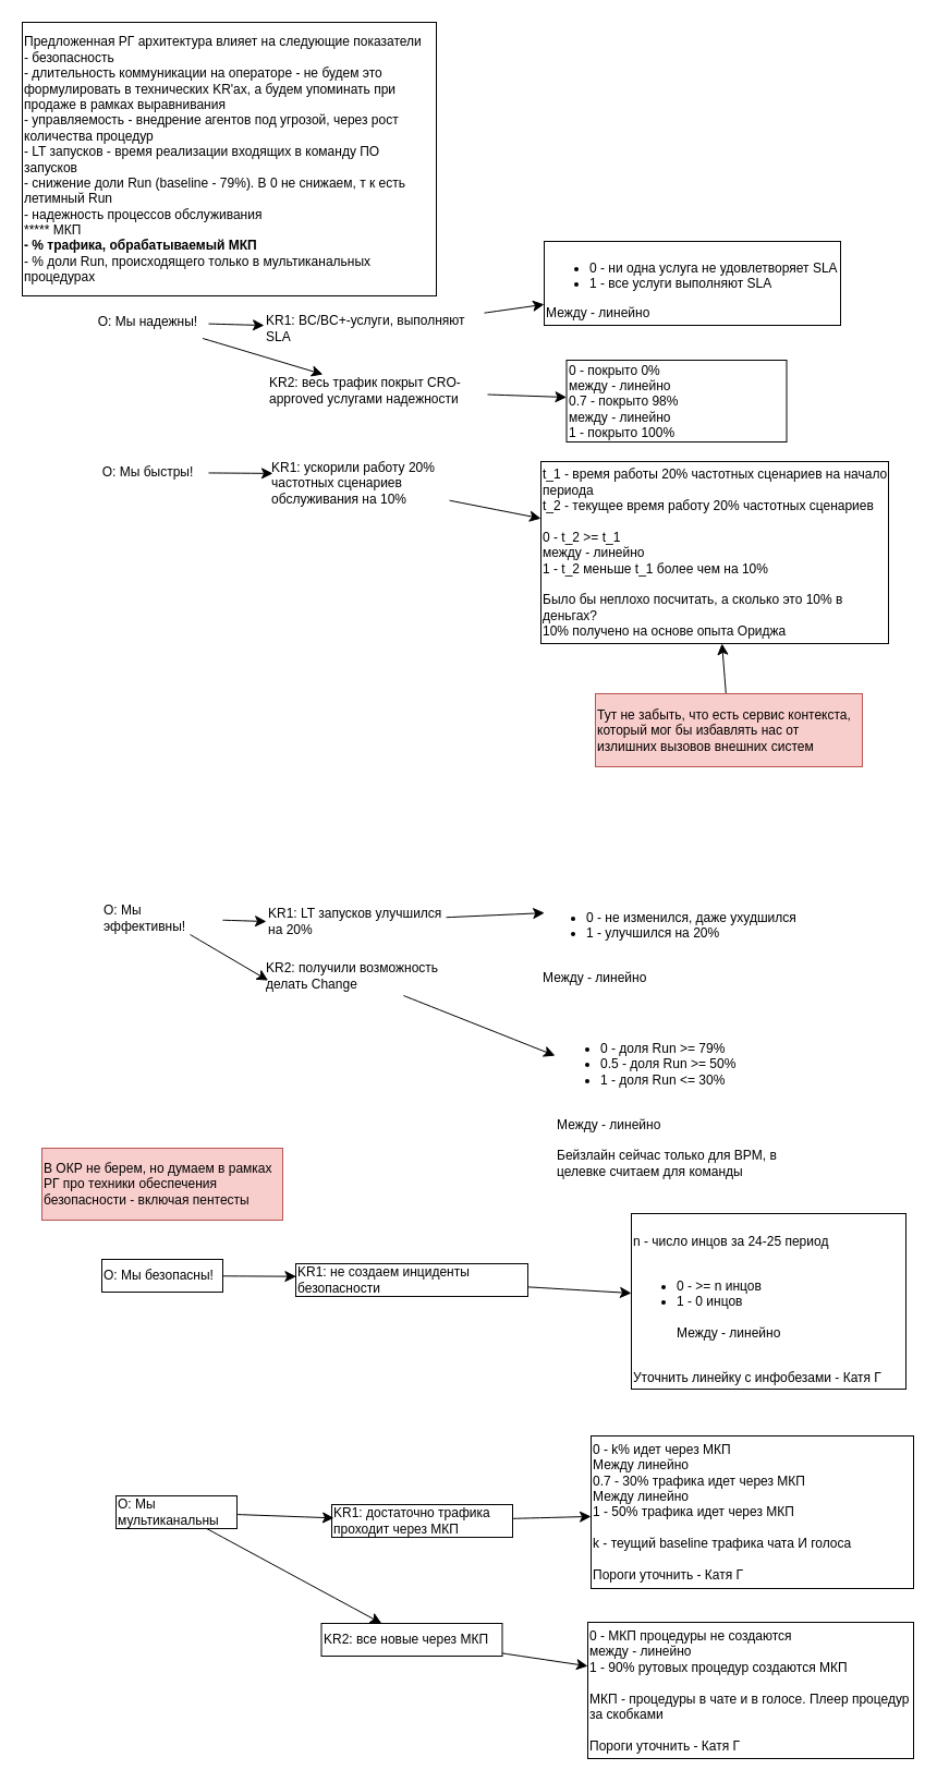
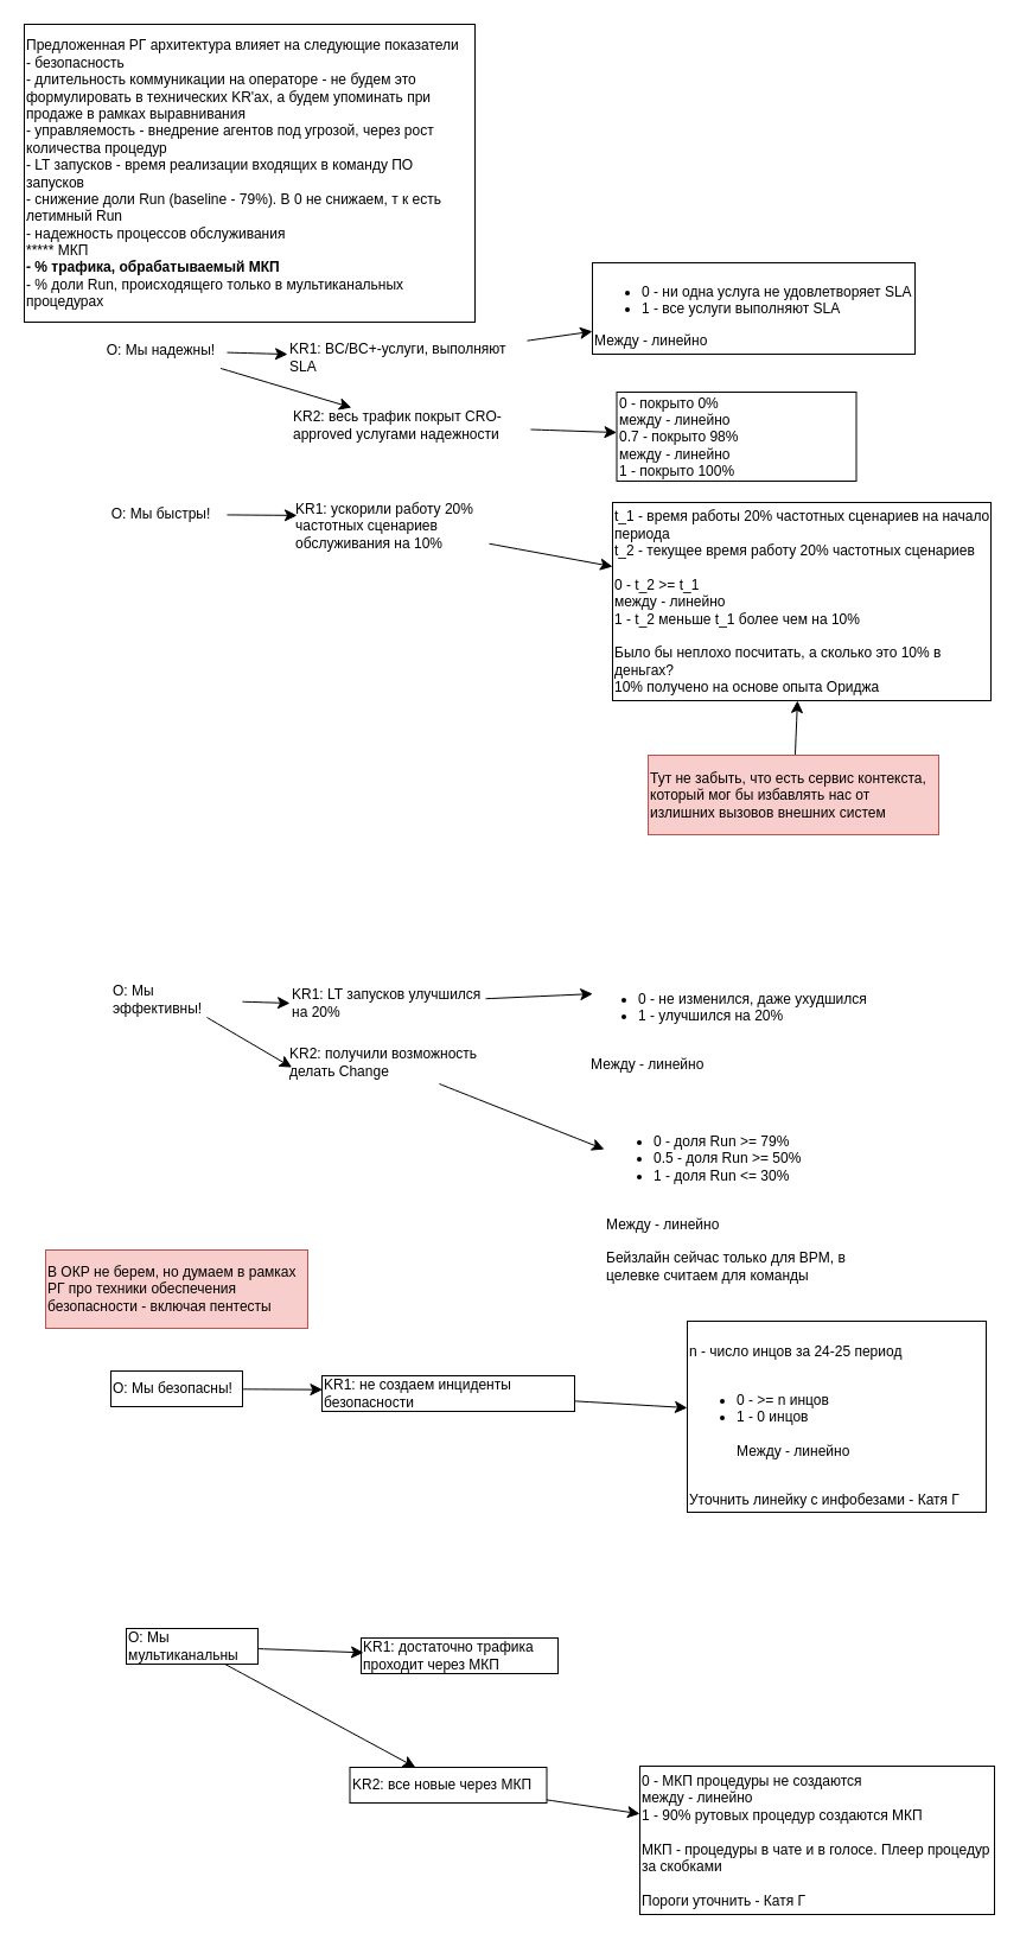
- <mxCell id="16" value="t_1 - время работы 20% частотных сценариев на начало периода&lt;br&gt;t_2 - текущее время работу 20% частотных сценариев&lt;br&gt;&lt;br&gt;0 - t_2 &amp;gt;= t_1&lt;br&gt;между - линейно&lt;br&gt;1 - t_2 меньше t_1 более чем на 10%&lt;br&gt;&lt;br&gt;Было бы неплохо посчитать, а сколько это 10% в деньгах?&lt;br&gt;10% получено на основе опыта Ориджа" style="text;html=1;align=left;verticalAlign=middle;whiteSpace=wrap;rounded=0;strokeColor=default;" vertex="1" parent="1"><mxGeometry x="496" y="423" width="319" height="167" as="geometry" /></mxCell>
+ <mxCell id="16" value="t_1 - время работы 20% частотных сценариев на начало периода&lt;br&gt;t_2 - текущее время работу 20% частотных сценариев&lt;br&gt;&lt;br&gt;0 - t_2 &amp;gt;= t_1&lt;br&gt;между - линейно&lt;br&gt;1 - t_2 меньше t_1 более чем на 10%&lt;br&gt;&lt;br&gt;Было бы неплохо посчитать, а сколько это 10% в деньгах?&lt;br&gt;10% получено на основе опыта Ориджа" style="text;html=1;align=left;verticalAlign=middle;whiteSpace=wrap;rounded=0;strokeColor=default;" vertex="1" parent="1"><mxGeometry x="516" y="423" width="319" height="167" as="geometry" /></mxCell>
- <mxCell id="36" value="0 - k% идет через МКП&lt;br&gt;Между линейно&lt;br&gt;0.7 - 30% трафика идет через МКП&lt;br&gt;Между линейно&lt;br&gt;1 - 50% трафика идет через МКП&lt;br&gt;&lt;br&gt;k - теущий baseline трафика чата И голоса&lt;br&gt;&lt;br&gt;Пороги уточнить - Катя Г" style="text;html=1;align=left;verticalAlign=middle;whiteSpace=wrap;rounded=0;strokeColor=default;" vertex="1" parent="1"><mxGeometry x="542" y="1317" width="296" height="140" as="geometry" /></mxCell>
- <mxCell id="34" style="edgeStyle=none;curved=1;rounded=0;orthogonalLoop=1;jettySize=auto;html=1;fontSize=12;startSize=8;endSize=8;" edge="1" parent="1" source="35" target="36"><mxGeometry relative="1" as="geometry" /></mxCell>
